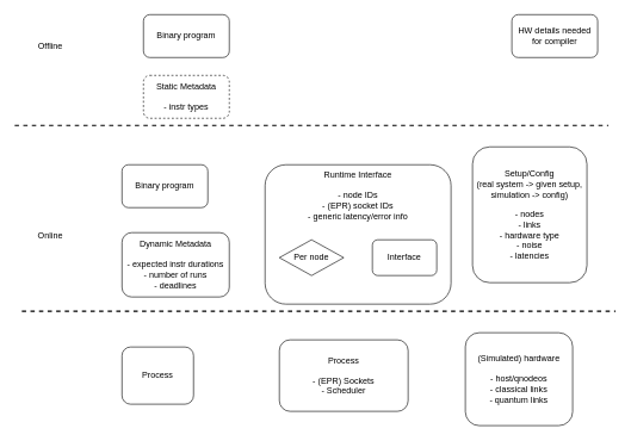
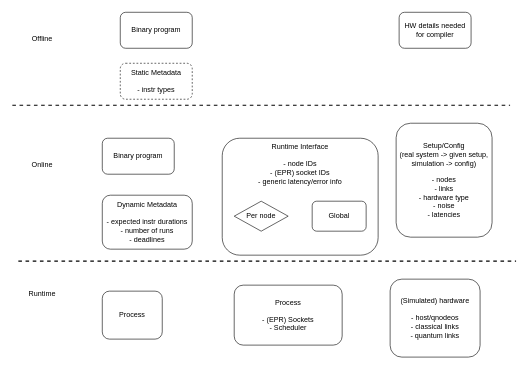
- <mxCell id="15" value="HW details needed for compiler" style="rounded=1;whiteSpace=wrap;html=1;" parent="1" vertex="1"><mxGeometry x="715" y="20" width="120" height="60" as="geometry" /></mxCell>
+ <mxCell id="15" value="HW details needed for compiler" style="rounded=1;whiteSpace=wrap;html=1;" parent="1" vertex="1"><mxGeometry x="665" y="20" width="120" height="60" as="geometry" /></mxCell>
- <mxCell id="10" value="Online" style="text;html=1;strokeColor=none;fillColor=none;align=center;verticalAlign=middle;whiteSpace=wrap;rounded=0;" parent="1" vertex="1"><mxGeometry x="40" y="315" width="60" height="30" as="geometry" /></mxCell>
+ <mxCell id="10" value="Online" style="text;html=1;strokeColor=none;fillColor=none;align=center;verticalAlign=middle;whiteSpace=wrap;rounded=0;" parent="1" vertex="1"><mxGeometry x="40" y="260" width="60" height="30" as="geometry" /></mxCell>
- <mxCell id="17" value="Interface" style="rounded=1;whiteSpace=wrap;html=1;" parent="1" vertex="1"><mxGeometry x="520" y="335" width="90" height="50" as="geometry" /></mxCell>
+ <mxCell id="17" value="Global" style="rounded=1;whiteSpace=wrap;html=1;" parent="1" vertex="1"><mxGeometry x="520" y="335" width="90" height="50" as="geometry" /></mxCell>
+ <mxCell id="9" value="Runtime" style="text;html=1;strokeColor=none;fillColor=none;align=center;verticalAlign=middle;whiteSpace=wrap;rounded=0;" parent="1" vertex="1"><mxGeometry x="40" y="475" width="60" height="30" as="geometry" /></mxCell>
